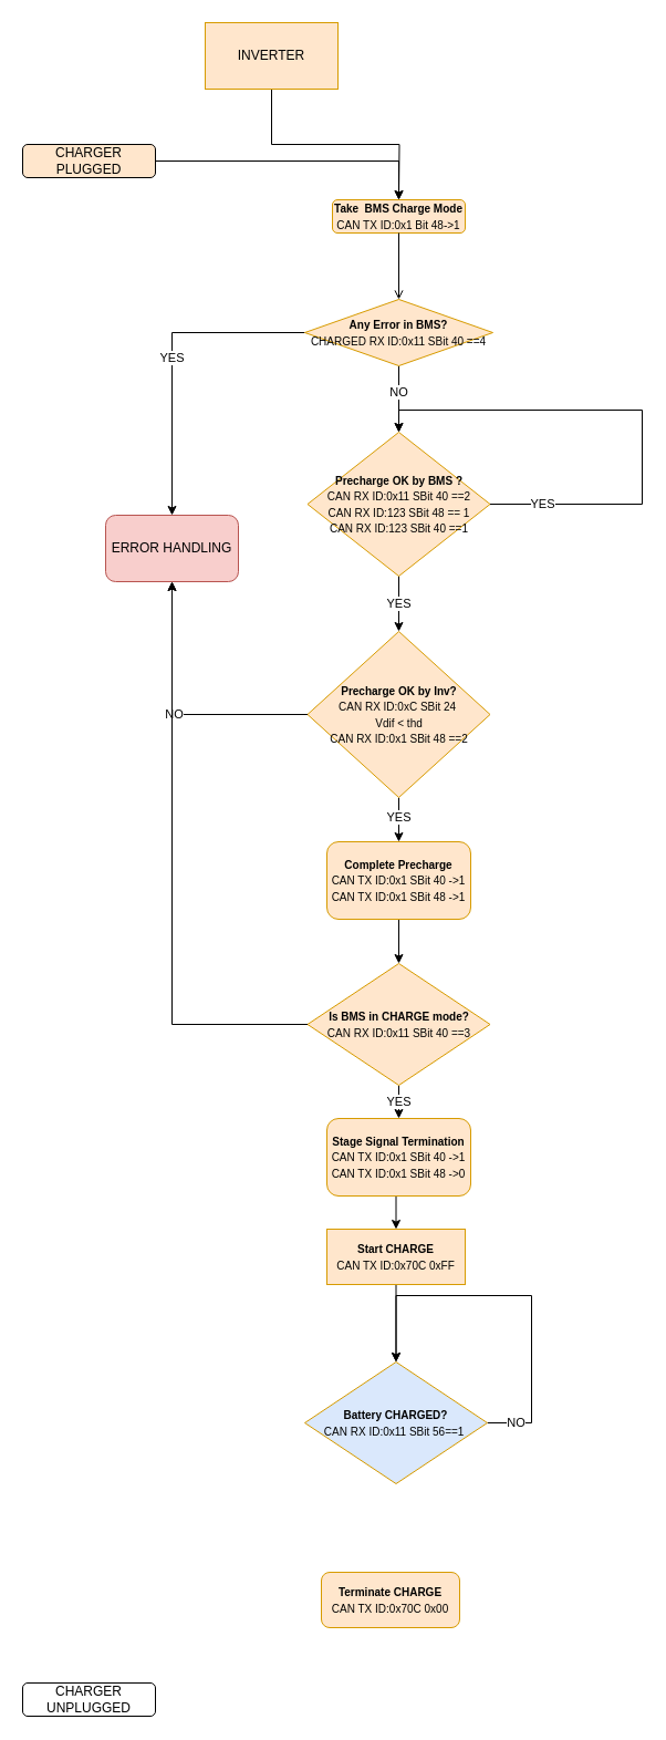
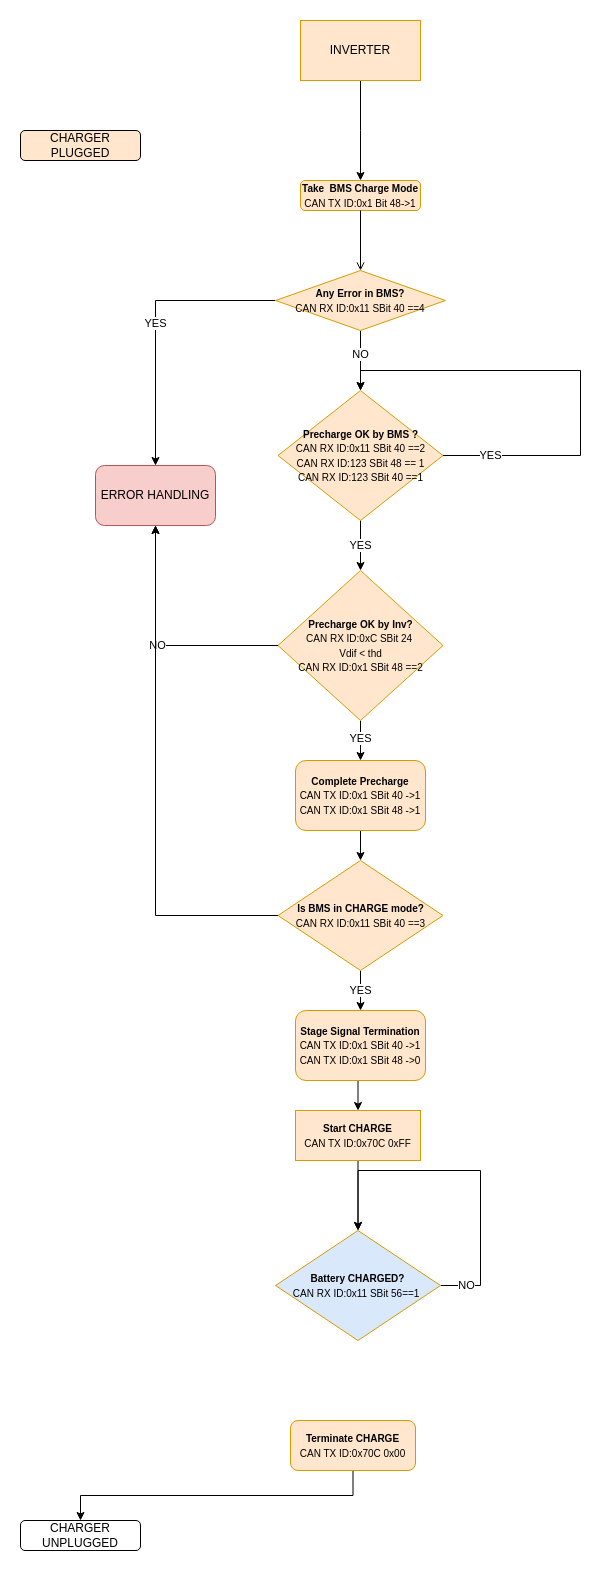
- <mxCell id="3" value="INVERTER" style="rounded=0;whiteSpace=wrap;html=1;fillColor=#ffe6cc;strokeColor=#d79b00;" vertex="1" parent="1"><mxGeometry x="185" y="20" width="120" height="60" as="geometry" /></mxCell>
+ <mxCell id="3" value="INVERTER" style="rounded=0;whiteSpace=wrap;html=1;fillColor=#ffe6cc;strokeColor=#d79b00;" vertex="1" parent="1"><mxGeometry x="300" y="20" width="120" height="60" as="geometry" /></mxCell>
- <mxCell id="4" style="edgeStyle=orthogonalEdgeStyle;rounded=0;orthogonalLoop=1;jettySize=auto;html=1;exitX=1;exitY=0.5;exitDx=0;exitDy=0;entryX=0.5;entryY=0;entryDx=0;entryDy=0;" edge="1" parent="1" source="5" target="6"><mxGeometry relative="1" as="geometry" /></mxCell>
- <mxCell id="10" value="&lt;font style=&quot;font-size: 10px&quot;&gt;&lt;b&gt;Any Error in BMS?&lt;/b&gt;&lt;br&gt;CHARGED RX ID:0x11 SBit 40 ==4&lt;/font&gt;" style="rhombus;whiteSpace=wrap;html=1;fillColor=#ffe6cc;strokeColor=#d79b00;" vertex="1" parent="1"><mxGeometry x="275" y="270" width="170" height="60" as="geometry" /></mxCell>
+ <mxCell id="10" value="&lt;font style=&quot;font-size: 10px&quot;&gt;&lt;b&gt;Any Error in BMS?&lt;/b&gt;&lt;br&gt;CAN RX ID:0x11 SBit 40 ==4&lt;/font&gt;" style="rhombus;whiteSpace=wrap;html=1;fillColor=#ffe6cc;strokeColor=#d79b00;" vertex="1" parent="1"><mxGeometry x="275" y="270" width="170" height="60" as="geometry" /></mxCell>
- <mxCell id="23" value="&lt;font style=&quot;font-size: 10px&quot;&gt;&lt;b&gt;Is BMS in CHARGE mode?&lt;br&gt;&lt;/b&gt;CAN RX ID:0x11 SBit 40 ==3&lt;br&gt;&lt;/font&gt;" style="rhombus;whiteSpace=wrap;html=1;fillColor=#ffe6cc;strokeColor=#d79b00;" vertex="1" parent="1"><mxGeometry x="277.5" y="870" width="165" height="110" as="geometry" /></mxCell>
+ <mxCell id="23" value="&lt;font style=&quot;font-size: 10px&quot;&gt;&lt;b&gt;Is BMS in CHARGE mode?&lt;br&gt;&lt;/b&gt;CAN RX ID:0x11 SBit 40 ==3&lt;br&gt;&lt;/font&gt;" style="rhombus;whiteSpace=wrap;html=1;fillColor=#ffe6cc;strokeColor=#d79b00;" vertex="1" parent="1"><mxGeometry x="277.5" y="860" width="165" height="110" as="geometry" /></mxCell>
+ <mxCell id="30" style="edgeStyle=orthogonalEdgeStyle;rounded=0;orthogonalLoop=1;jettySize=auto;html=1;exitX=0.5;exitY=1;exitDx=0;exitDy=0;entryX=0.5;entryY=0;entryDx=0;entryDy=0;" edge="1" parent="1" source="31" target="32"><mxGeometry relative="1" as="geometry" /></mxCell>
